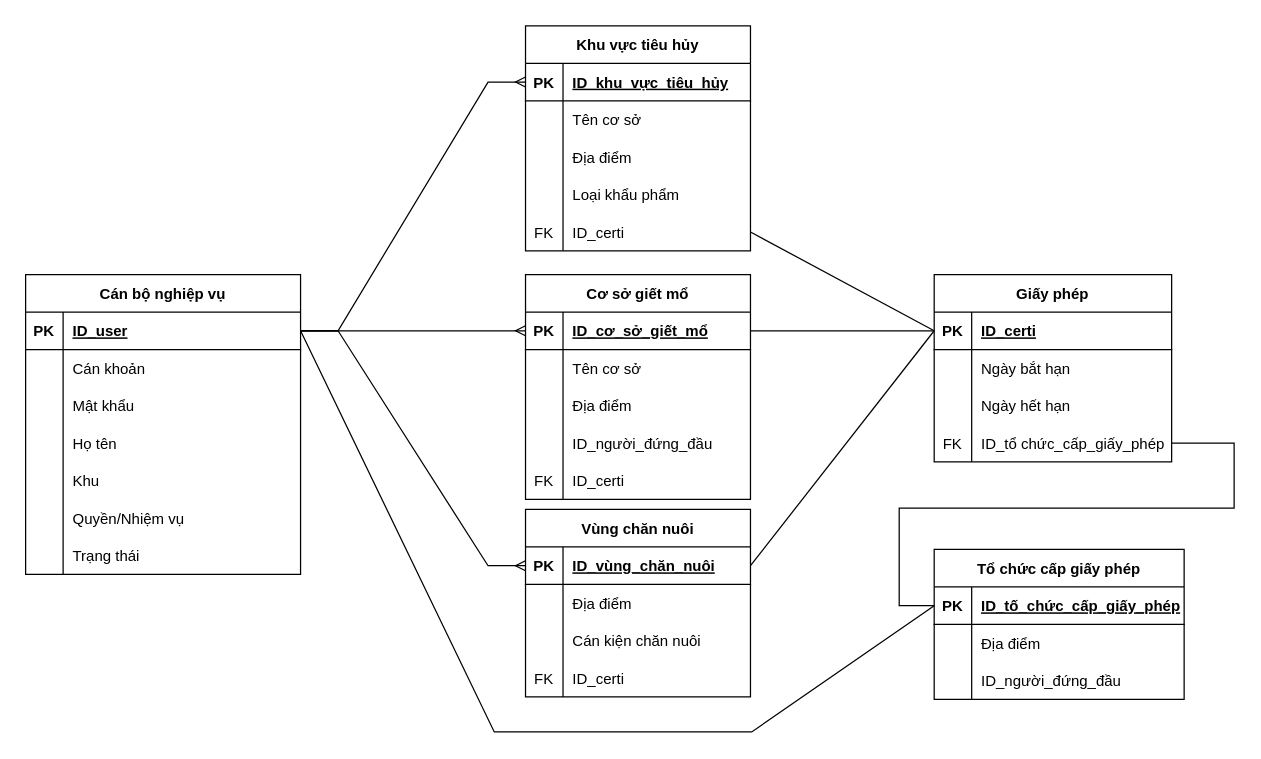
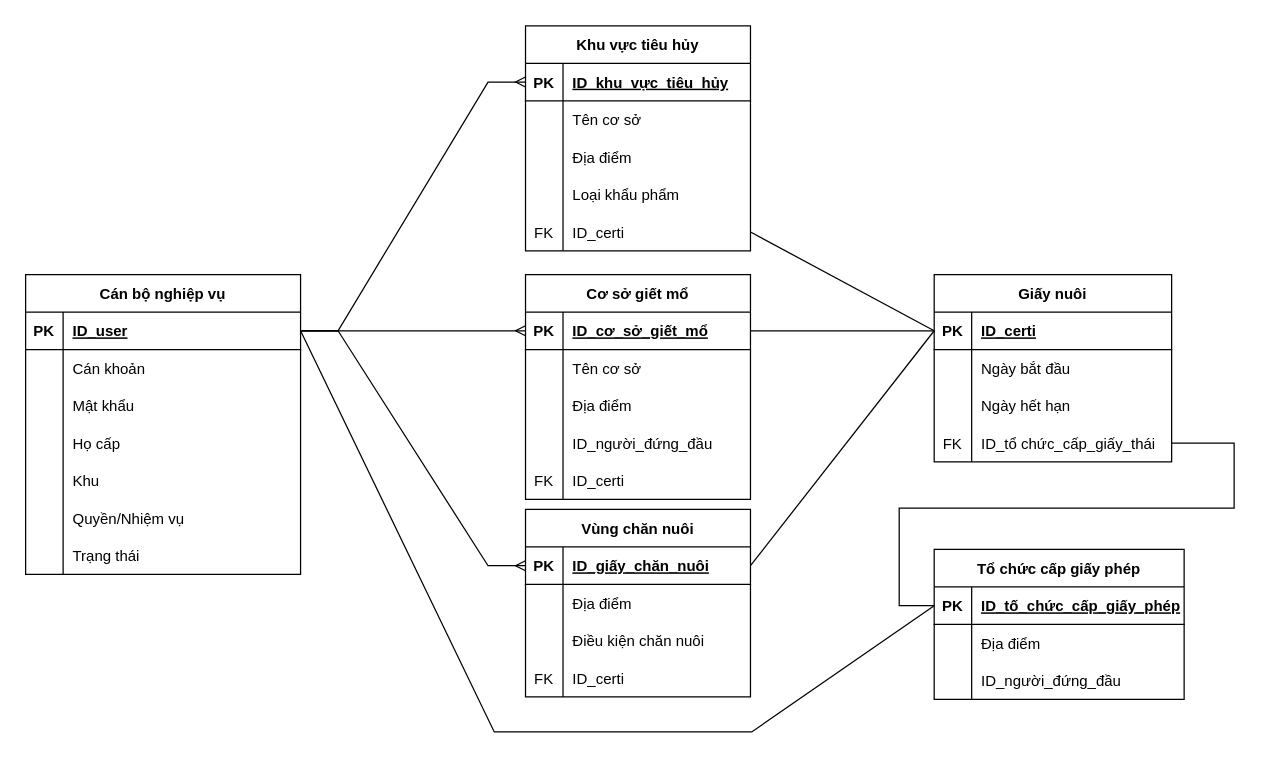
- <mxCell id="24" value="Giấy phép" style="shape=table;startSize=30;container=1;collapsible=1;childLayout=tableLayout;fixedRows=1;rowLines=0;fontStyle=1;align=center;resizeLast=1;" vertex="1" parent="1"><mxGeometry x="747" y="219" width="190" height="150" as="geometry" /></mxCell>
+ <mxCell id="24" value="Giấy nuôi" style="shape=table;startSize=30;container=1;collapsible=1;childLayout=tableLayout;fixedRows=1;rowLines=0;fontStyle=1;align=center;resizeLast=1;" vertex="1" parent="1"><mxGeometry x="747" y="219" width="190" height="150" as="geometry" /></mxCell>
- <mxCell id="30" value="Ngày bắt hạn" style="shape=partialRectangle;connectable=0;fillColor=none;top=0;left=0;bottom=0;right=0;align=left;spacingLeft=6;overflow=hidden;" vertex="1" parent="28"><mxGeometry x="30" width="160" height="30" as="geometry"><mxRectangle width="160" height="30" as="alternateBounds" /></mxGeometry></mxCell>
+ <mxCell id="30" value="Ngày bắt đầu" style="shape=partialRectangle;connectable=0;fillColor=none;top=0;left=0;bottom=0;right=0;align=left;spacingLeft=6;overflow=hidden;" vertex="1" parent="28"><mxGeometry x="30" width="160" height="30" as="geometry"><mxRectangle width="160" height="30" as="alternateBounds" /></mxGeometry></mxCell>
- <mxCell id="14" value="Họ tên" style="shape=partialRectangle;connectable=0;fillColor=none;top=0;left=0;bottom=0;right=0;align=left;spacingLeft=6;overflow=hidden;" vertex="1" parent="12"><mxGeometry x="30" width="190" height="30" as="geometry"><mxRectangle width="190" height="30" as="alternateBounds" /></mxGeometry></mxCell>
+ <mxCell id="14" value="Họ cấp" style="shape=partialRectangle;connectable=0;fillColor=none;top=0;left=0;bottom=0;right=0;align=left;spacingLeft=6;overflow=hidden;" vertex="1" parent="12"><mxGeometry x="30" width="190" height="30" as="geometry"><mxRectangle width="190" height="30" as="alternateBounds" /></mxGeometry></mxCell>
- <mxCell id="36" value="ID_tổ chức_cấp_giấy_phép" style="shape=partialRectangle;connectable=0;fillColor=none;top=0;left=0;bottom=0;right=0;align=left;spacingLeft=6;overflow=hidden;" vertex="1" parent="34"><mxGeometry x="30" width="160" height="30" as="geometry"><mxRectangle width="160" height="30" as="alternateBounds" /></mxGeometry></mxCell>
+ <mxCell id="36" value="ID_tổ chức_cấp_giấy_thái" style="shape=partialRectangle;connectable=0;fillColor=none;top=0;left=0;bottom=0;right=0;align=left;spacingLeft=6;overflow=hidden;" vertex="1" parent="34"><mxGeometry x="30" width="160" height="30" as="geometry"><mxRectangle width="160" height="30" as="alternateBounds" /></mxGeometry></mxCell>
- <mxCell id="82" value="ID_vùng_chăn_nuôi" style="shape=partialRectangle;connectable=0;fillColor=none;top=0;left=0;bottom=0;right=0;align=left;spacingLeft=6;fontStyle=5;overflow=hidden;" vertex="1" parent="80"><mxGeometry x="30" width="150" height="30" as="geometry"><mxRectangle width="150" height="30" as="alternateBounds" /></mxGeometry></mxCell>
+ <mxCell id="82" value="ID_giấy_chăn_nuôi" style="shape=partialRectangle;connectable=0;fillColor=none;top=0;left=0;bottom=0;right=0;align=left;spacingLeft=6;fontStyle=5;overflow=hidden;" vertex="1" parent="80"><mxGeometry x="30" width="150" height="30" as="geometry"><mxRectangle width="150" height="30" as="alternateBounds" /></mxGeometry></mxCell>
- <mxCell id="88" value="Cán kiện chăn nuôi" style="shape=partialRectangle;connectable=0;fillColor=none;top=0;left=0;bottom=0;right=0;align=left;spacingLeft=6;overflow=hidden;" vertex="1" parent="86"><mxGeometry x="30" width="150" height="30" as="geometry"><mxRectangle width="150" height="30" as="alternateBounds" /></mxGeometry></mxCell>
+ <mxCell id="88" value="Điều kiện chăn nuôi" style="shape=partialRectangle;connectable=0;fillColor=none;top=0;left=0;bottom=0;right=0;align=left;spacingLeft=6;overflow=hidden;" vertex="1" parent="86"><mxGeometry x="30" width="150" height="30" as="geometry"><mxRectangle width="150" height="30" as="alternateBounds" /></mxGeometry></mxCell>
